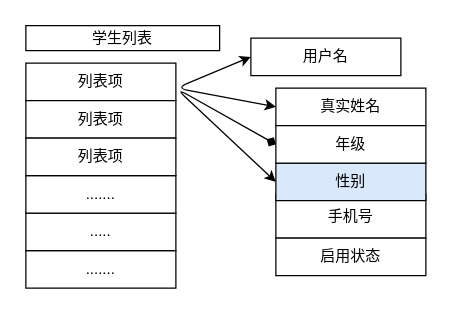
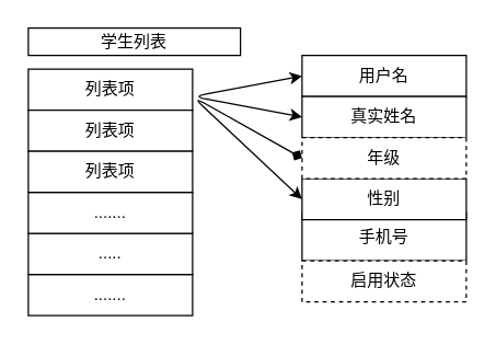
- <mxCell id="5" value="用户名" style="rounded=0;whiteSpace=wrap;html=1;" vertex="1" parent="1"><mxGeometry x="200" y="30" width="120" height="30" as="geometry" /></mxCell>
+ <mxCell id="5" value="用户名" style="rounded=0;whiteSpace=wrap;html=1;" vertex="1" parent="1"><mxGeometry x="220" y="40" width="120" height="30" as="geometry" /></mxCell>
- <mxCell id="14" value="年级" style="rounded=0;whiteSpace=wrap;html=1;" vertex="1" parent="1"><mxGeometry x="220" y="100" width="120" height="30" as="geometry" /></mxCell>
+ <mxCell id="14" value="年级" style="rounded=0;whiteSpace=wrap;html=1;dashed=1;" vertex="1" parent="1"><mxGeometry x="220" y="100" width="120" height="30" as="geometry" /></mxCell>
- <mxCell id="13" value="性别" style="rounded=0;whiteSpace=wrap;html=1;fillColor=#dae8fc;" vertex="1" parent="1"><mxGeometry x="220" y="130" width="120" height="30" as="geometry" /></mxCell>
+ <mxCell id="13" value="性别" style="rounded=0;whiteSpace=wrap;html=1;" vertex="1" parent="1"><mxGeometry x="220" y="130" width="120" height="30" as="geometry" /></mxCell>
- <mxCell id="16" value="启用状态" style="rounded=0;whiteSpace=wrap;html=1;" vertex="1" parent="1"><mxGeometry x="220" y="190" width="120" height="30" as="geometry" /></mxCell>
+ <mxCell id="16" value="启用状态" style="rounded=0;whiteSpace=wrap;html=1;dashed=1;" vertex="1" parent="1"><mxGeometry x="220" y="190" width="120" height="30" as="geometry" /></mxCell>
